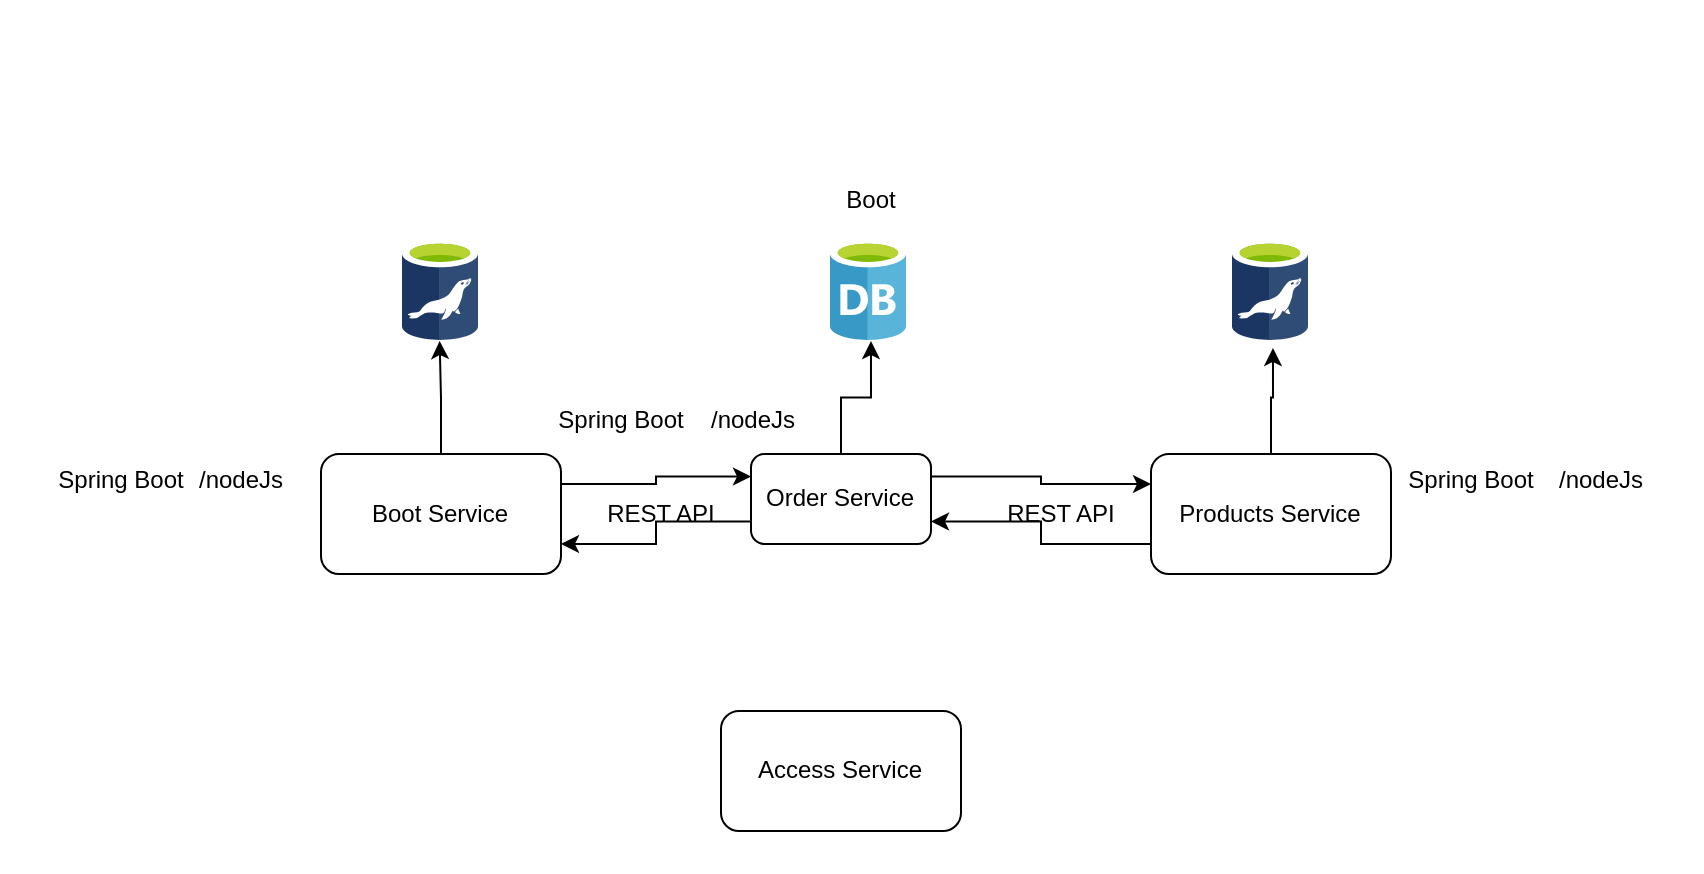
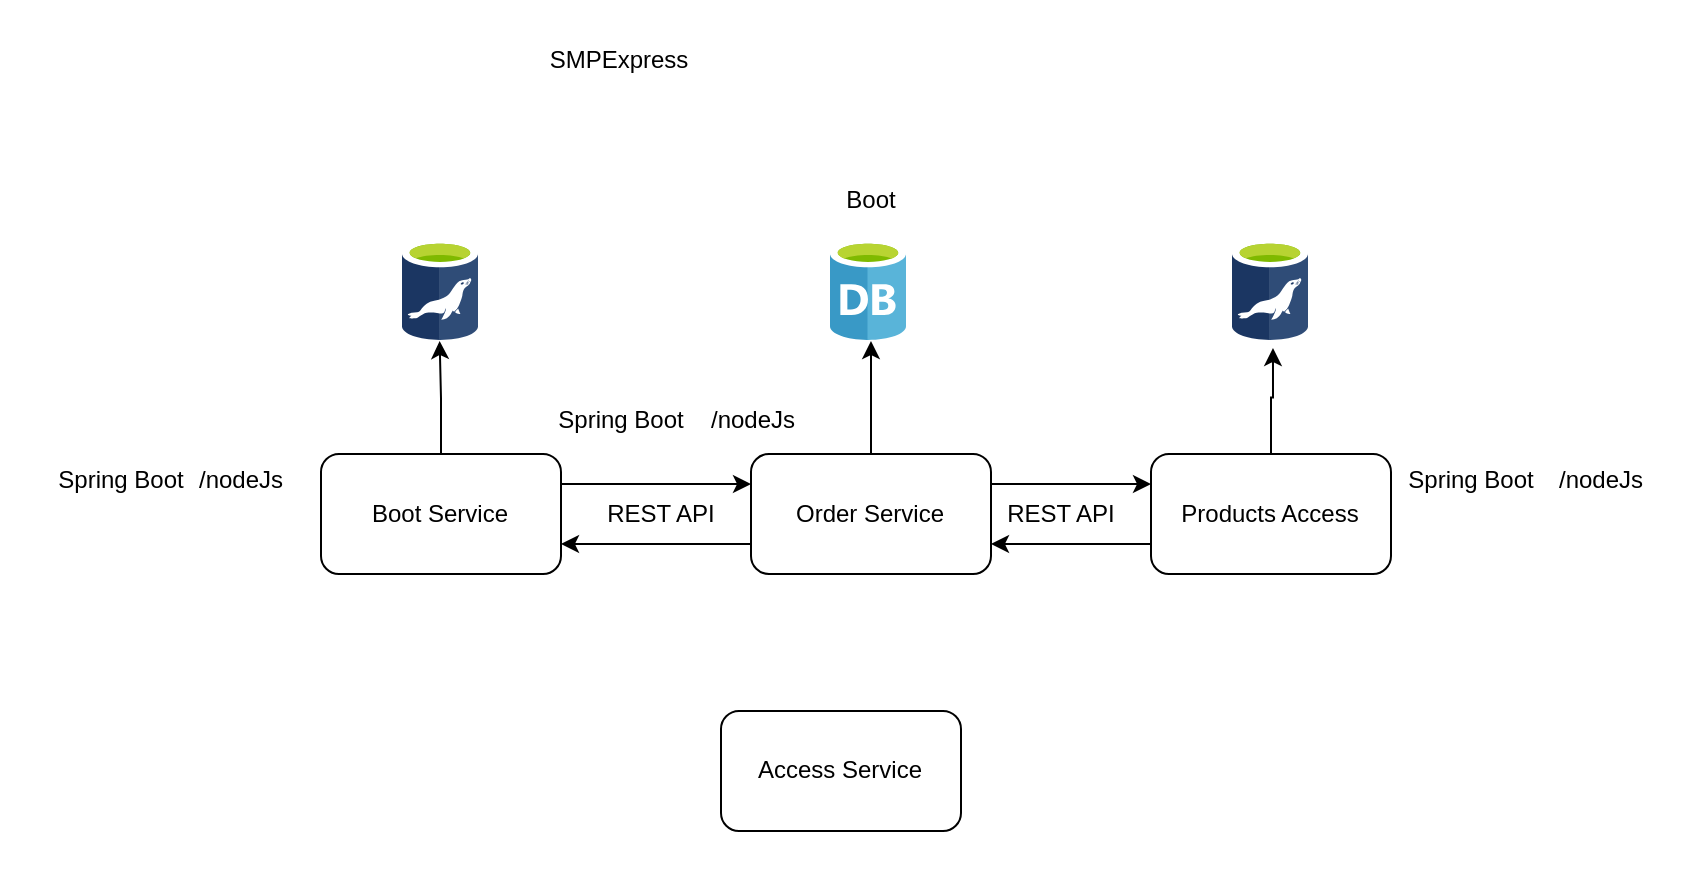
+ <mxCell id="2" value="SMPExpress" style="text;html=1;align=center;verticalAlign=middle;resizable=0;points=[];autosize=1;strokeColor=none;fillColor=none;" vertex="1" parent="1"><mxGeometry x="264" y="20" width="90" height="20" as="geometry" /></mxCell>
- <mxCell id="12" value="Order Service" style="rounded=1;whiteSpace=wrap;html=1;" vertex="1" parent="1"><mxGeometry x="375" y="226.5" width="90" height="45" as="geometry" /></mxCell>
+ <mxCell id="12" value="Order Service" style="rounded=1;whiteSpace=wrap;html=1;" vertex="1" parent="1"><mxGeometry x="375" y="226.5" width="120" height="60" as="geometry" /></mxCell>
- <mxCell id="8" value="Products Service" style="rounded=1;whiteSpace=wrap;html=1;" vertex="1" parent="1"><mxGeometry x="575" y="226.5" width="120" height="60" as="geometry" /></mxCell>
+ <mxCell id="8" value="Products Access" style="rounded=1;whiteSpace=wrap;html=1;" vertex="1" parent="1"><mxGeometry x="575" y="226.5" width="120" height="60" as="geometry" /></mxCell>
